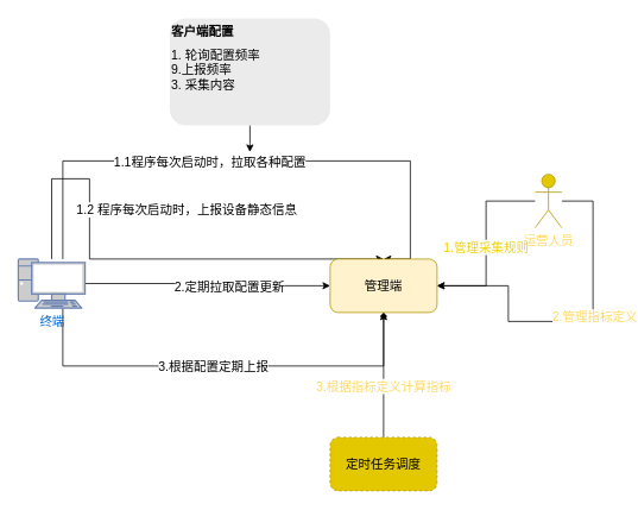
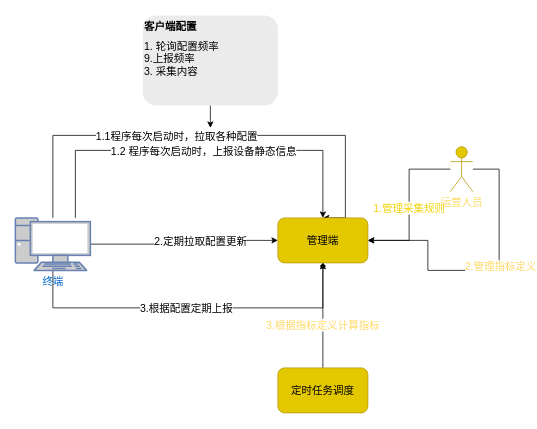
- <mxCell id="10" value="终端" style="fontColor=#0066CC;verticalAlign=top;verticalLabelPosition=bottom;labelPosition=center;align=center;html=1;outlineConnect=0;fillColor=#CCCCCC;strokeColor=#6881B3;gradientColor=none;gradientDirection=north;strokeWidth=2;shape=mxgraph.networks.pc;fontSize=14;" parent="1" vertex="1"><mxGeometry x="20" y="290" width="75" height="55" as="geometry" /></mxCell>
+ <mxCell id="10" value="终端" style="fontColor=#0066CC;verticalAlign=top;verticalLabelPosition=bottom;labelPosition=center;align=center;html=1;outlineConnect=0;fillColor=#CCCCCC;strokeColor=#6881B3;gradientColor=none;gradientDirection=north;strokeWidth=2;shape=mxgraph.networks.pc;fontSize=14;" parent="1" vertex="1"><mxGeometry x="20" y="290" width="100" height="70" as="geometry" /></mxCell>
- <mxCell id="16" value="管理端" style="rounded=1;whiteSpace=wrap;html=1;fillColor=#fff2cc;fontColor=#000000;strokeColor=#B09500;fontSize=14;" parent="1" vertex="1"><mxGeometry x="370" y="290" width="120" height="60" as="geometry" /></mxCell>
+ <mxCell id="16" value="管理端" style="rounded=1;whiteSpace=wrap;html=1;fillColor=#e3c800;fontColor=#000000;strokeColor=#B09500;fontSize=14;" parent="1" vertex="1"><mxGeometry x="370" y="290" width="120" height="60" as="geometry" /></mxCell>
- <mxCell id="21" value="定时任务调度" style="rounded=1;whiteSpace=wrap;html=1;fillColor=#e3c800;fontColor=#000000;strokeColor=#B09500;fontSize=14;dashed=1;" vertex="1" parent="1"><mxGeometry x="370" y="490" width="120" height="60" as="geometry" /></mxCell>
+ <mxCell id="21" value="定时任务调度" style="rounded=1;whiteSpace=wrap;html=1;fillColor=#e3c800;fontColor=#000000;strokeColor=#B09500;fontSize=14;" vertex="1" parent="1"><mxGeometry x="370" y="490" width="120" height="60" as="geometry" /></mxCell>
